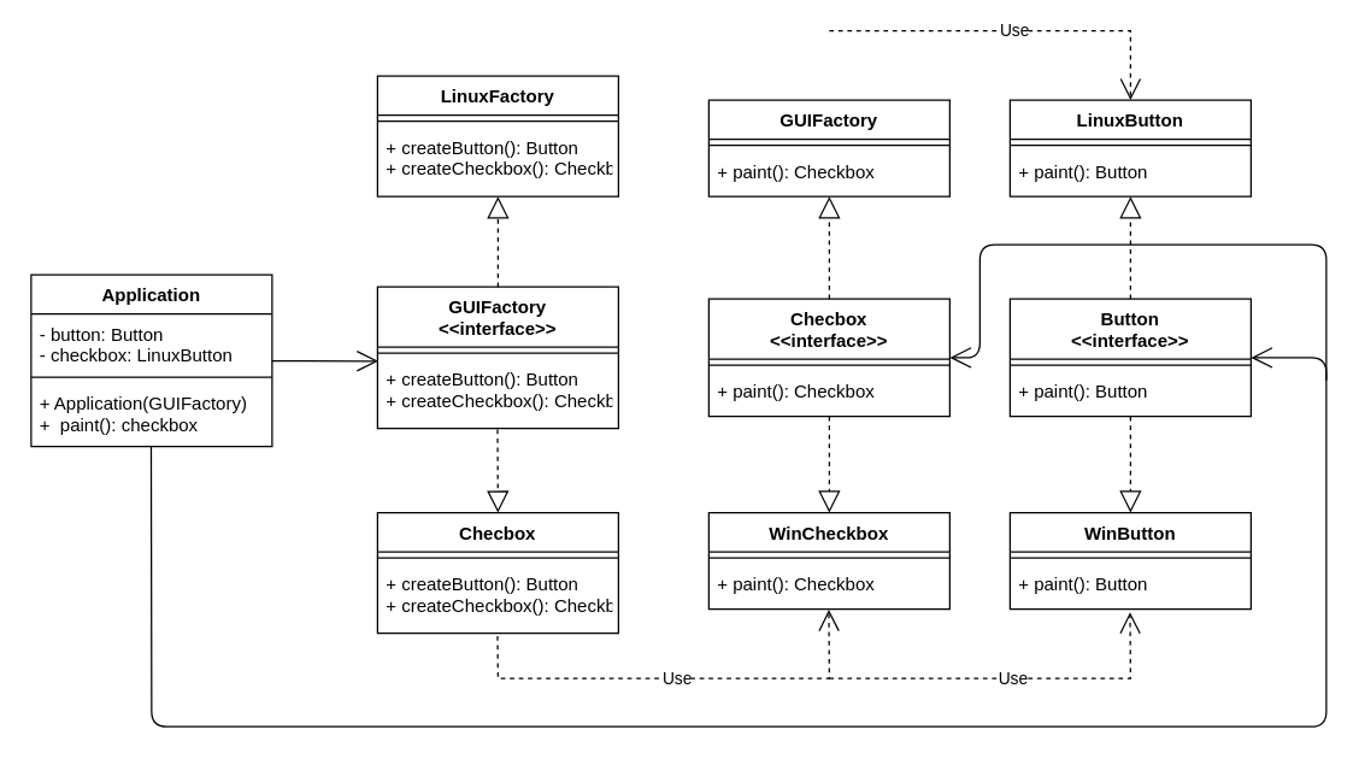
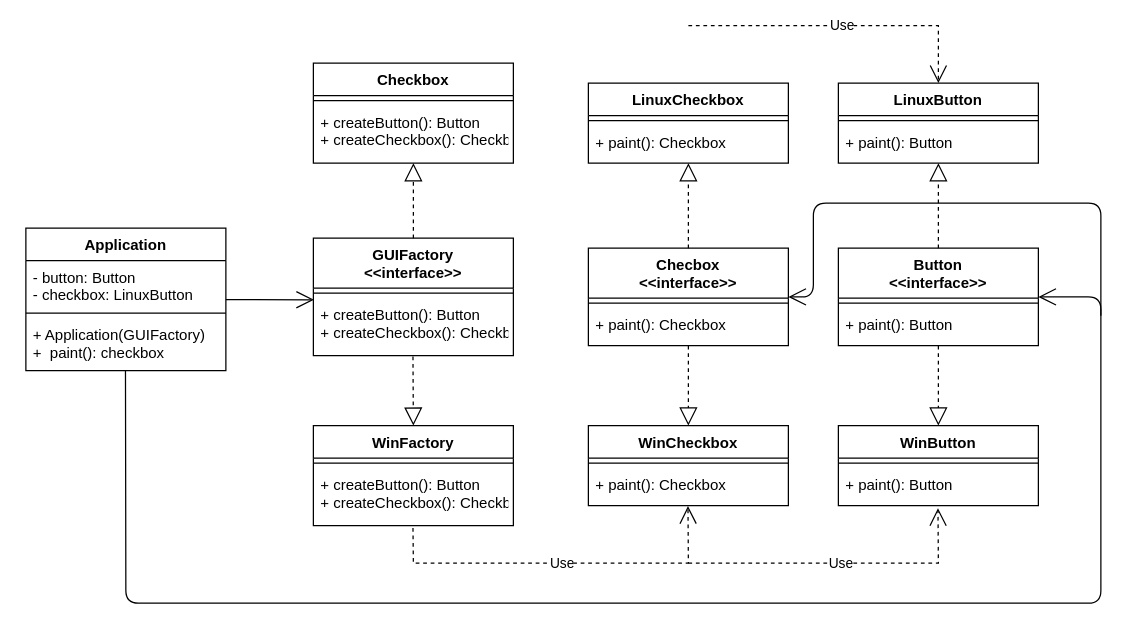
- <mxCell id="5" value="LinuxFactory" style="swimlane;fontStyle=1;align=center;verticalAlign=top;childLayout=stackLayout;horizontal=1;startSize=26;horizontalStack=0;resizeParent=1;resizeParentMax=0;resizeLast=0;collapsible=1;marginBottom=0;" vertex="1" parent="1"><mxGeometry x="250" y="50" width="160" height="80" as="geometry" /></mxCell>
+ <mxCell id="5" value="Checkbox" style="swimlane;fontStyle=1;align=center;verticalAlign=top;childLayout=stackLayout;horizontal=1;startSize=26;horizontalStack=0;resizeParent=1;resizeParentMax=0;resizeLast=0;collapsible=1;marginBottom=0;" vertex="1" parent="1"><mxGeometry x="250" y="50" width="160" height="80" as="geometry" /></mxCell>
- <mxCell id="16" value="GUIFactory" style="swimlane;fontStyle=1;align=center;verticalAlign=top;childLayout=stackLayout;horizontal=1;startSize=26;horizontalStack=0;resizeParent=1;resizeParentMax=0;resizeLast=0;collapsible=1;marginBottom=0;" vertex="1" parent="1"><mxGeometry x="470" y="66" width="160" height="64" as="geometry" /></mxCell>
+ <mxCell id="16" value="LinuxCheckbox" style="swimlane;fontStyle=1;align=center;verticalAlign=top;childLayout=stackLayout;horizontal=1;startSize=26;horizontalStack=0;resizeParent=1;resizeParentMax=0;resizeLast=0;collapsible=1;marginBottom=0;" vertex="1" parent="1"><mxGeometry x="470" y="66" width="160" height="64" as="geometry" /></mxCell>
- <mxCell id="8" value="Checbox" style="swimlane;fontStyle=1;align=center;verticalAlign=top;childLayout=stackLayout;horizontal=1;startSize=26;horizontalStack=0;resizeParent=1;resizeParentMax=0;resizeLast=0;collapsible=1;marginBottom=0;" vertex="1" parent="1"><mxGeometry x="250" y="340" width="160" height="80" as="geometry" /></mxCell>
+ <mxCell id="8" value="WinFactory" style="swimlane;fontStyle=1;align=center;verticalAlign=top;childLayout=stackLayout;horizontal=1;startSize=26;horizontalStack=0;resizeParent=1;resizeParentMax=0;resizeLast=0;collapsible=1;marginBottom=0;" vertex="1" parent="1"><mxGeometry x="250" y="340" width="160" height="80" as="geometry" /></mxCell>
